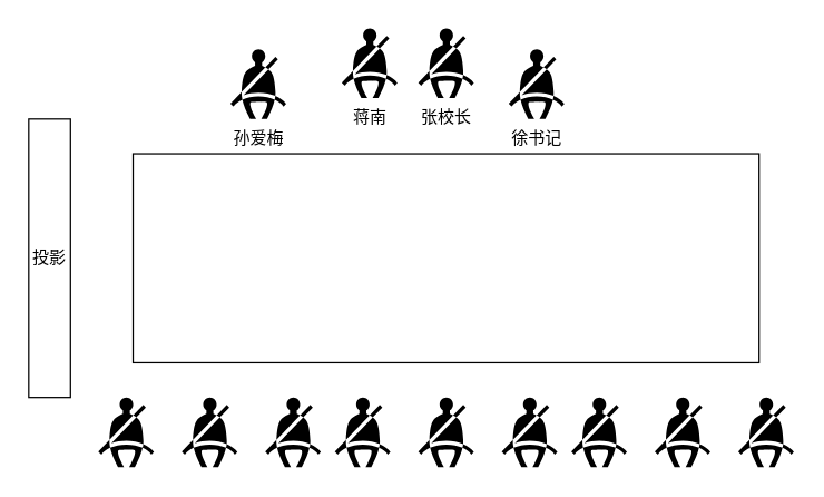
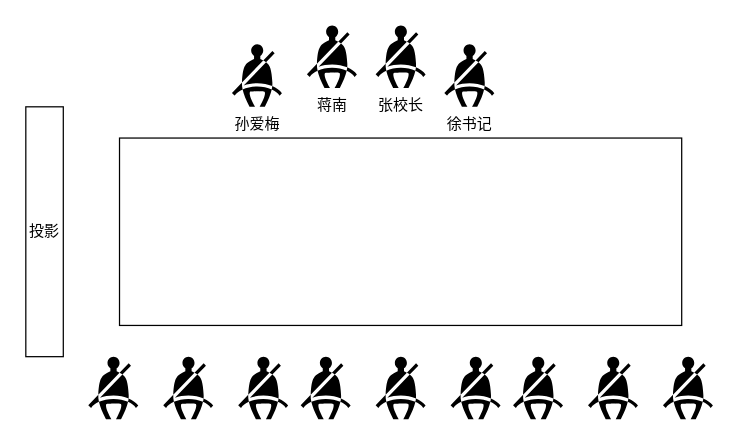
- <mxCell id="7" value="孙爱梅" style="shape=mxgraph.signs.transportation.seat_belt;html=1;pointerEvents=1;fillColor=#000000;strokeColor=none;verticalLabelPosition=bottom;verticalAlign=top;align=center;" vertex="1" parent="1"><mxGeometry x="165" y="35" width="40" height="50" as="geometry" /></mxCell>
+ <mxCell id="7" value="孙爱梅" style="shape=mxgraph.signs.transportation.seat_belt;html=1;pointerEvents=1;fillColor=#000000;strokeColor=none;verticalLabelPosition=bottom;verticalAlign=top;align=center;" vertex="1" parent="1"><mxGeometry x="185" y="35" width="40" height="50" as="geometry" /></mxCell>
- <mxCell id="5" value="徐书记" style="shape=mxgraph.signs.transportation.seat_belt;html=1;pointerEvents=1;fillColor=#000000;strokeColor=none;verticalLabelPosition=bottom;verticalAlign=top;align=center;" vertex="1" parent="1"><mxGeometry x="365" y="35" width="40" height="50" as="geometry" /></mxCell>
+ <mxCell id="5" value="徐书记" style="shape=mxgraph.signs.transportation.seat_belt;html=1;pointerEvents=1;fillColor=#000000;strokeColor=none;verticalLabelPosition=bottom;verticalAlign=top;align=center;" vertex="1" parent="1"><mxGeometry x="355" y="35" width="40" height="50" as="geometry" /></mxCell>
